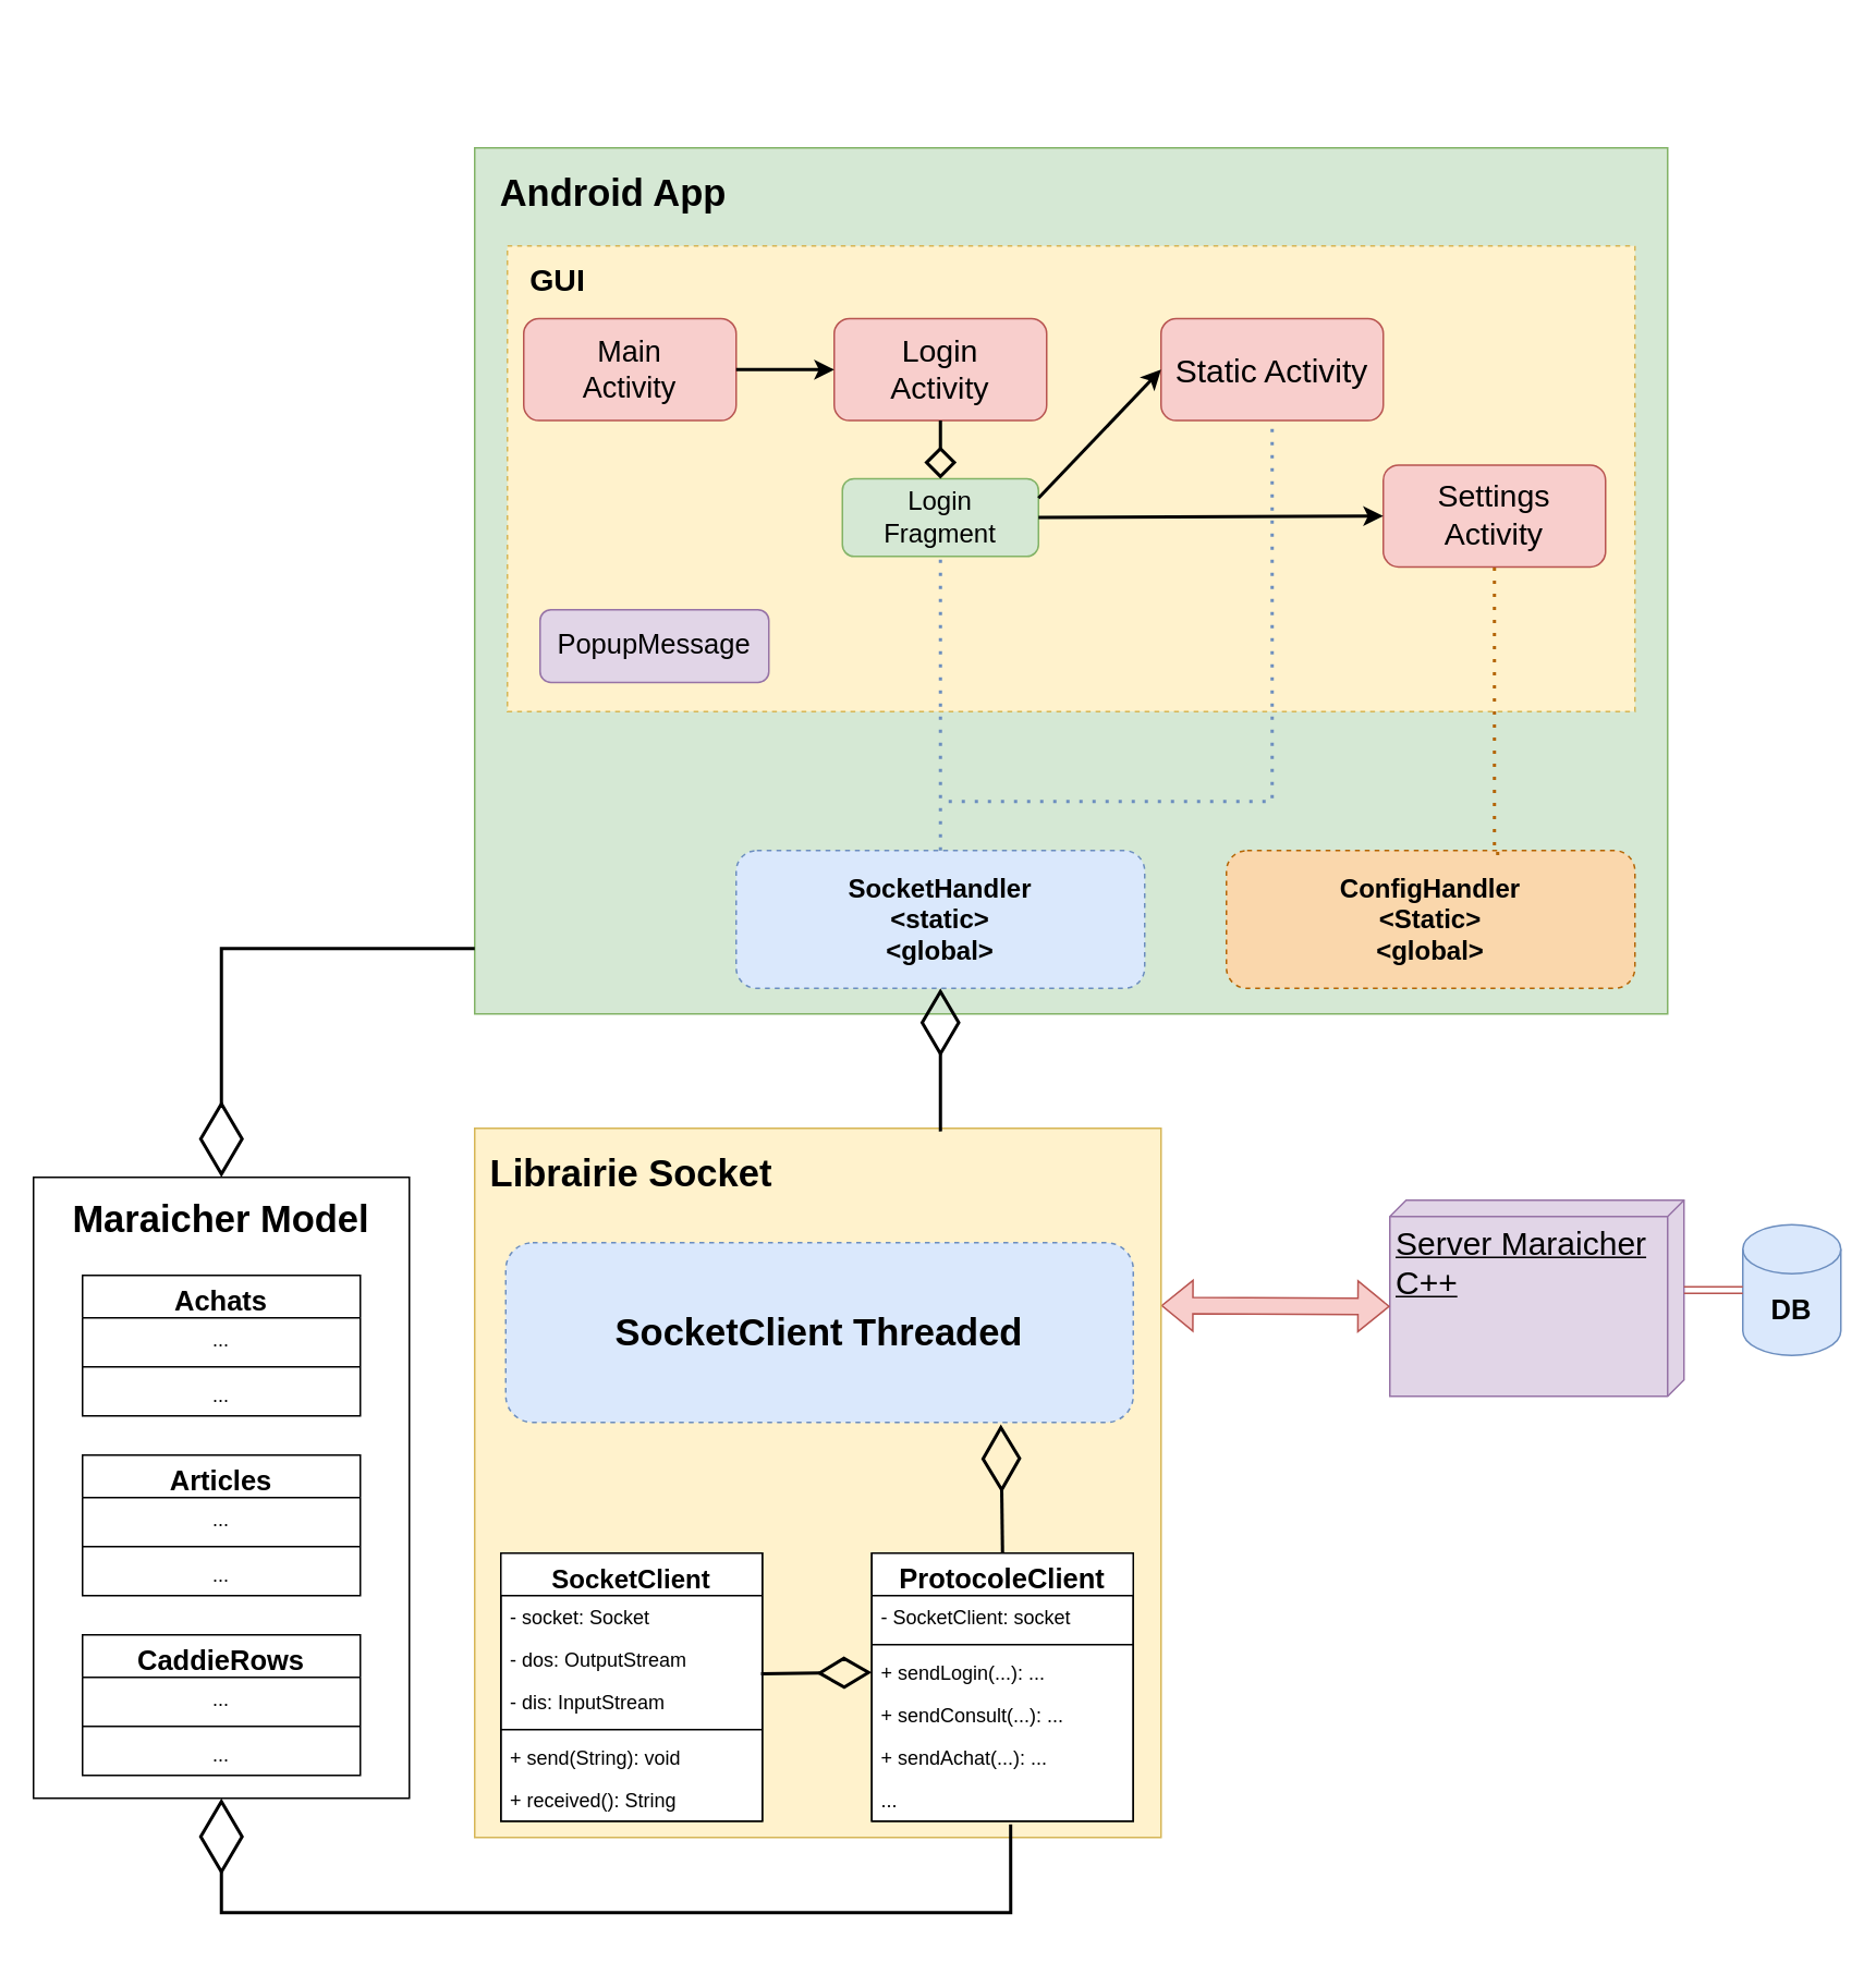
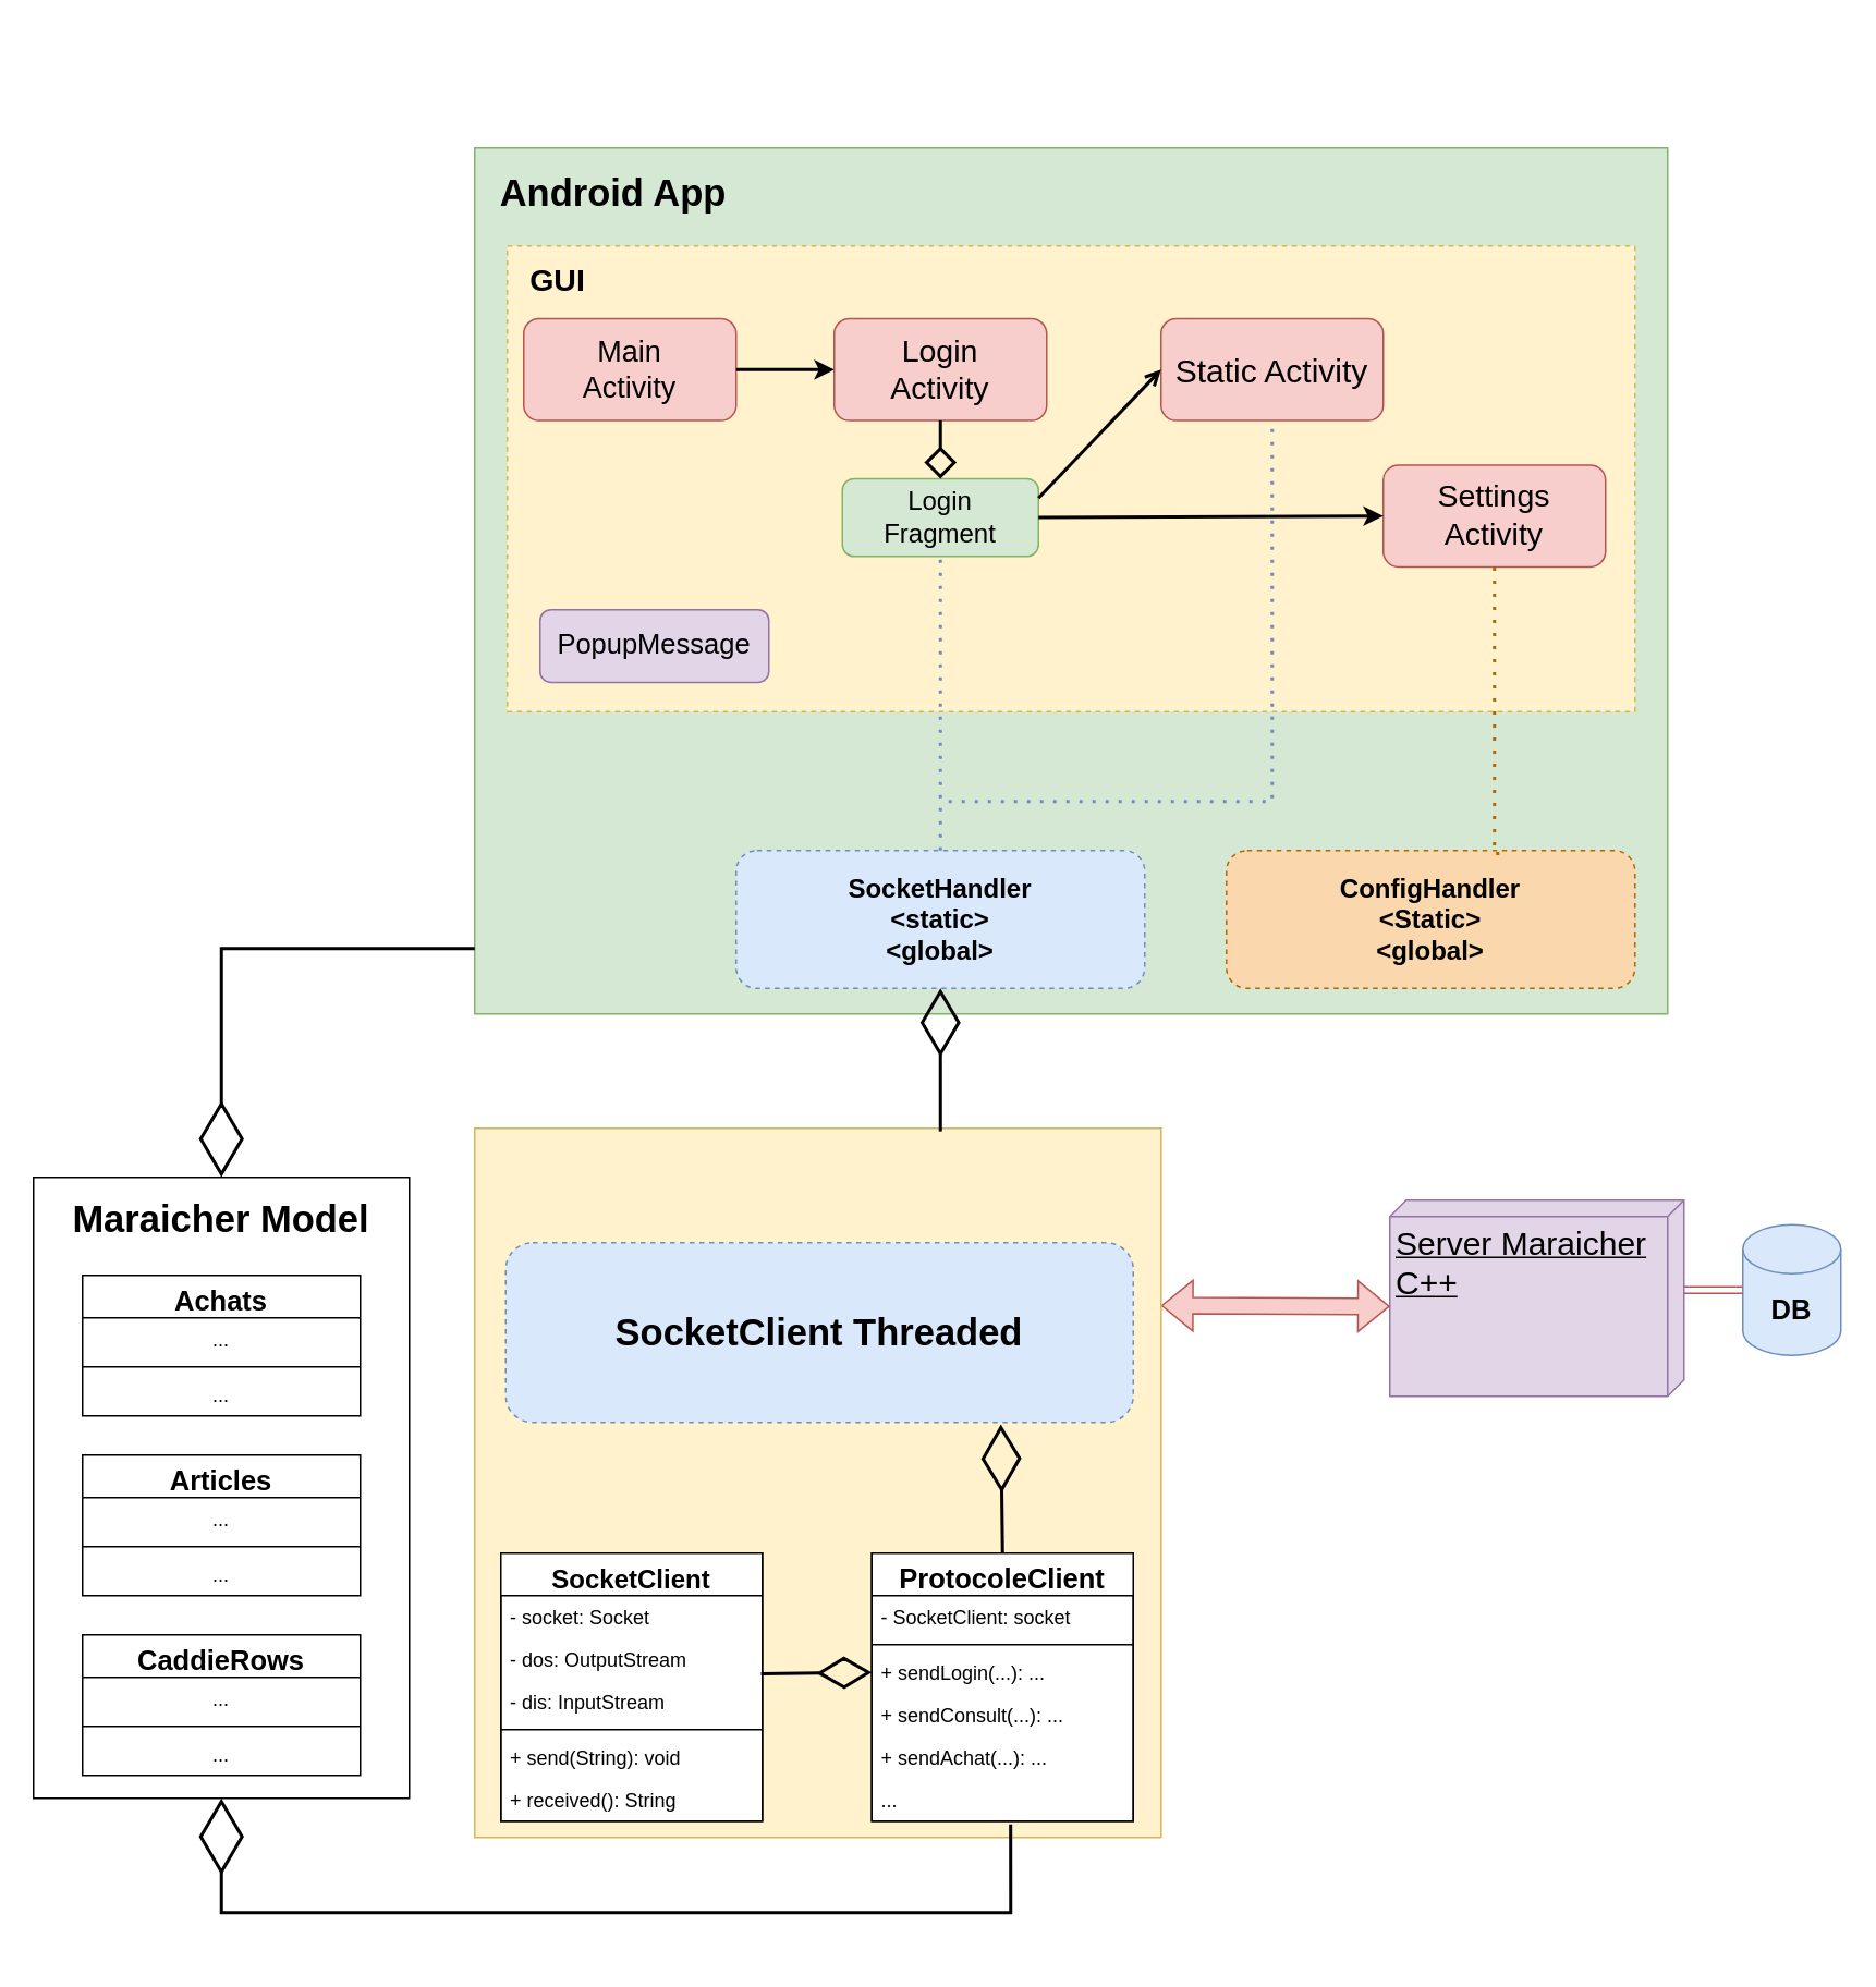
- <mxCell id="17" value="" style="endArrow=classic;html=1;rounded=0;entryX=0;entryY=0.5;entryDx=0;entryDy=0;exitX=1;exitY=0.25;exitDx=0;exitDy=0;strokeWidth=2;" parent="6" source="10" target="16" edge="1"><mxGeometry width="50" height="50" relative="1" as="geometry"><mxPoint x="120" y="273.356" as="sourcePoint" /><mxPoint x="170" y="228.836" as="targetPoint" /></mxGeometry></mxCell>
+ <mxCell id="17" value="" style="endArrow=open;html=1;rounded=0;entryX=0;entryY=0.5;entryDx=0;entryDy=0;exitX=1;exitY=0.25;exitDx=0;exitDy=0;strokeWidth=2;" parent="6" source="10" target="16" edge="1"><mxGeometry width="50" height="50" relative="1" as="geometry"><mxPoint x="120" y="273.356" as="sourcePoint" /><mxPoint x="170" y="228.836" as="targetPoint" /></mxGeometry></mxCell>
- <mxCell id="29" value="Librairie Socket" style="text;html=1;strokeColor=none;fillColor=none;align=center;verticalAlign=middle;whiteSpace=wrap;rounded=0;fontStyle=1;fontSize=23;" parent="27" vertex="1"><mxGeometry x="6" y="5.42" width="180" height="44.58" as="geometry" /></mxCell>
